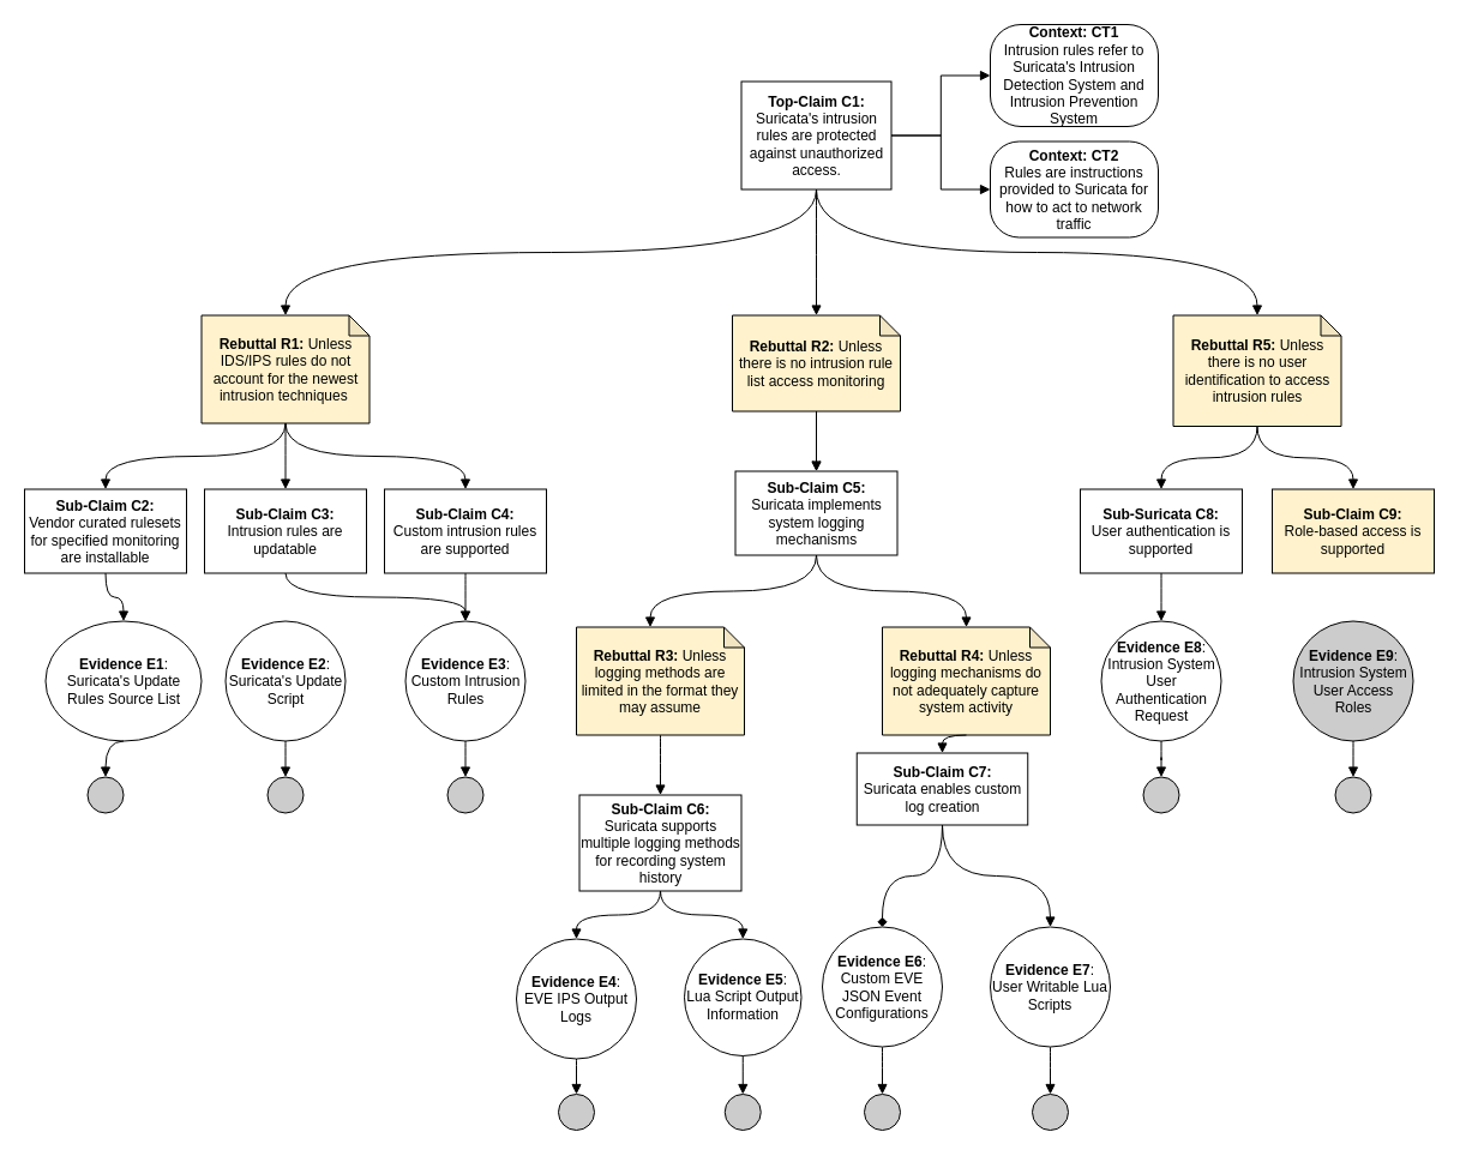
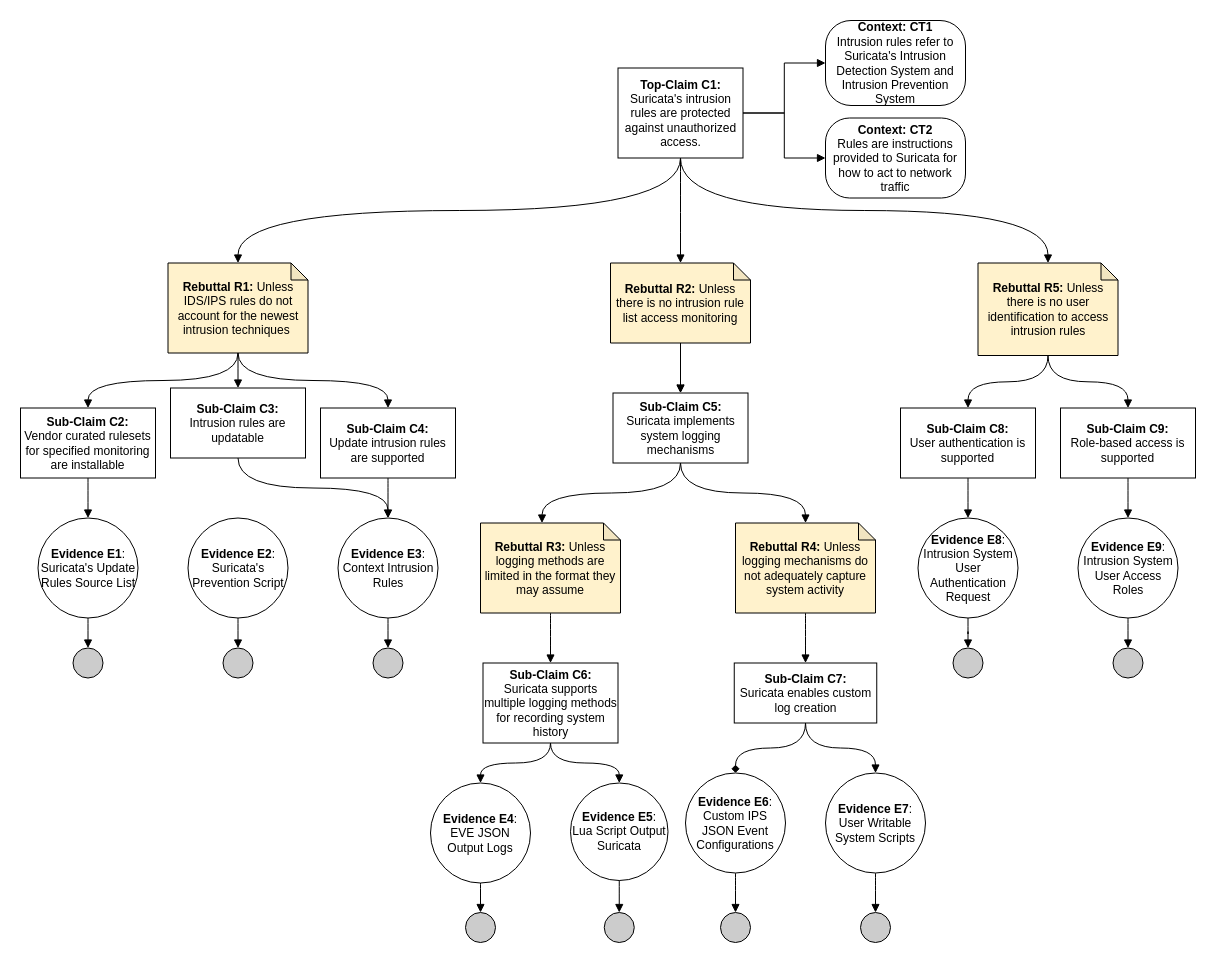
- <mxCell id="36" value="&lt;b&gt;Sub-Claim C3:&lt;br&gt;&lt;/b&gt;&lt;div&gt;Intrusion rules are updatable&lt;/div&gt;" style="rounded=0;whiteSpace=wrap;html=1;" vertex="1" parent="1"><mxGeometry x="170" y="407.5" width="135" height="70" as="geometry" /></mxCell>
+ <mxCell id="36" value="&lt;b&gt;Sub-Claim C3:&lt;br&gt;&lt;/b&gt;&lt;div&gt;Intrusion rules are updatable&lt;/div&gt;" style="rounded=0;whiteSpace=wrap;html=1;" vertex="1" parent="1"><mxGeometry x="170" y="387.5" width="135" height="70" as="geometry" /></mxCell>
- <mxCell id="57" value="&lt;b&gt;Sub-Claim C9:&lt;br&gt;&lt;/b&gt;&lt;div&gt;Role-based access is supported&lt;/div&gt;" style="rounded=0;whiteSpace=wrap;html=1;fillColor=#fff2cc;" vertex="1" parent="1"><mxGeometry x="1060" y="407.5" width="135" height="70" as="geometry" /></mxCell>
+ <mxCell id="57" value="&lt;b&gt;Sub-Claim C9:&lt;br&gt;&lt;/b&gt;&lt;div&gt;Role-based access is supported&lt;/div&gt;" style="rounded=0;whiteSpace=wrap;html=1;" vertex="1" parent="1"><mxGeometry x="1060" y="407.5" width="135" height="70" as="geometry" /></mxCell>
- <mxCell id="48" value="&lt;b&gt;Sub-Claim C4:&lt;br&gt;&lt;/b&gt;&lt;div&gt;Custom intrusion rules are supported&lt;/div&gt;" style="rounded=0;whiteSpace=wrap;html=1;" vertex="1" parent="1"><mxGeometry x="320" y="407.5" width="135" height="70" as="geometry" /></mxCell>
+ <mxCell id="48" value="&lt;b&gt;Sub-Claim C4:&lt;br&gt;&lt;/b&gt;&lt;div&gt;Update intrusion rules are supported&lt;/div&gt;" style="rounded=0;whiteSpace=wrap;html=1;" vertex="1" parent="1"><mxGeometry x="320" y="407.5" width="135" height="70" as="geometry" /></mxCell>
- <mxCell id="56" value="&lt;b&gt;Sub-Suricata C8:&lt;br&gt;&lt;/b&gt;&lt;div&gt;User authentication is supported&lt;/div&gt;" style="rounded=0;whiteSpace=wrap;html=1;" vertex="1" parent="1"><mxGeometry x="900" y="407.5" width="135" height="70" as="geometry" /></mxCell>
+ <mxCell id="56" value="&lt;b&gt;Sub-Claim C8:&lt;br&gt;&lt;/b&gt;&lt;div&gt;User authentication is supported&lt;/div&gt;" style="rounded=0;whiteSpace=wrap;html=1;" vertex="1" parent="1"><mxGeometry x="900" y="407.5" width="135" height="70" as="geometry" /></mxCell>
+ <mxCell id="64" style="edgeStyle=orthogonalEdgeStyle;curved=1;rounded=0;orthogonalLoop=1;jettySize=auto;html=1;endArrow=block;endFill=1;exitX=0.5;exitY=1;exitDx=0;exitDy=0;entryX=0.5;entryY=0;entryDx=0;entryDy=0;" edge="1" parent="1" source="57" target="62"><mxGeometry relative="1" as="geometry"><mxPoint x="1057.5" y="365" as="sourcePoint" /><mxPoint x="1137.5" y="418" as="targetPoint" /></mxGeometry></mxCell>
- <mxCell id="43" value="&lt;b&gt;Evidence E1&lt;/b&gt;:&lt;br&gt;Suricata's Update Rules Source List" style="ellipse;whiteSpace=wrap;html=1;aspect=fixed;fillColor=#ffffff;rounded=0;" vertex="1" parent="1"><mxGeometry x="37.5" y="517.5" width="130" height="100" as="geometry" /></mxCell>
+ <mxCell id="43" value="&lt;b&gt;Evidence E1&lt;/b&gt;:&lt;br&gt;Suricata's Update Rules Source List" style="ellipse;whiteSpace=wrap;html=1;aspect=fixed;fillColor=#ffffff;rounded=0;" vertex="1" parent="1"><mxGeometry x="37.5" y="517.5" width="100" height="100" as="geometry" /></mxCell>
- <mxCell id="62" value="&lt;b&gt;Evidence E9&lt;/b&gt;:&lt;br&gt;Intrusion System User Access Roles" style="ellipse;whiteSpace=wrap;html=1;aspect=fixed;fillColor=#cccccc;rounded=0;" vertex="1" parent="1"><mxGeometry x="1077.5" y="517.5" width="100" height="100" as="geometry" /></mxCell>
+ <mxCell id="62" value="&lt;b&gt;Evidence E9&lt;/b&gt;:&lt;br&gt;Intrusion System User Access Roles" style="ellipse;whiteSpace=wrap;html=1;aspect=fixed;fillColor=#ffffff;rounded=0;" vertex="1" parent="1"><mxGeometry x="1077.5" y="517.5" width="100" height="100" as="geometry" /></mxCell>
- <mxCell id="38" value="&lt;b&gt;Evidence E2&lt;/b&gt;:&lt;br&gt;Suricata's Update Script" style="ellipse;whiteSpace=wrap;html=1;aspect=fixed;fillColor=#ffffff;rounded=0;" vertex="1" parent="1"><mxGeometry x="187.5" y="517.5" width="100" height="100" as="geometry" /></mxCell>
+ <mxCell id="38" value="&lt;b&gt;Evidence E2&lt;/b&gt;:&lt;br&gt;Suricata's Prevention Script" style="ellipse;whiteSpace=wrap;html=1;aspect=fixed;fillColor=#ffffff;rounded=0;" vertex="1" parent="1"><mxGeometry x="187.5" y="517.5" width="100" height="100" as="geometry" /></mxCell>
- <mxCell id="50" value="&lt;b&gt;Evidence E3&lt;/b&gt;:&lt;br&gt;Custom Intrusion Rules" style="ellipse;whiteSpace=wrap;html=1;aspect=fixed;fillColor=#ffffff;rounded=0;" vertex="1" parent="1"><mxGeometry x="337.5" y="517.5" width="100" height="100" as="geometry" /></mxCell>
+ <mxCell id="50" value="&lt;b&gt;Evidence E3&lt;/b&gt;:&lt;br&gt;Context Intrusion Rules" style="ellipse;whiteSpace=wrap;html=1;aspect=fixed;fillColor=#ffffff;rounded=0;" vertex="1" parent="1"><mxGeometry x="337.5" y="517.5" width="100" height="100" as="geometry" /></mxCell>
- <mxCell id="21" value="&lt;b&gt;Sub-Claim C7:&lt;br&gt;&lt;/b&gt;&lt;div&gt;Suricata enables custom log creation&lt;/div&gt;" style="rounded=0;whiteSpace=wrap;html=1;" vertex="1" parent="1"><mxGeometry x="713.75" y="627.5" width="142.5" height="60" as="geometry" /></mxCell>
+ <mxCell id="21" value="&lt;b&gt;Sub-Claim C7:&lt;br&gt;&lt;/b&gt;&lt;div&gt;Suricata enables custom log creation&lt;/div&gt;" style="rounded=0;whiteSpace=wrap;html=1;" vertex="1" parent="1"><mxGeometry x="733.75" y="662.5" width="142.5" height="60" as="geometry" /></mxCell>
- <mxCell id="23" value="&lt;b&gt;Evidence E6&lt;/b&gt;:&lt;br&gt;Custom EVE JSON Event Configurations" style="ellipse;whiteSpace=wrap;html=1;aspect=fixed;fillColor=#ffffff;rounded=0;" vertex="1" parent="1"><mxGeometry x="685" y="772.5" width="100" height="100" as="geometry" /></mxCell>
+ <mxCell id="23" value="&lt;b&gt;Evidence E6&lt;/b&gt;:&lt;br&gt;Custom IPS JSON Event Configurations" style="ellipse;whiteSpace=wrap;html=1;aspect=fixed;fillColor=#ffffff;rounded=0;" vertex="1" parent="1"><mxGeometry x="685" y="772.5" width="100" height="100" as="geometry" /></mxCell>
- <mxCell id="24" value="&lt;b&gt;Evidence E7&lt;/b&gt;:&lt;br&gt;User Writable Lua Scripts" style="ellipse;whiteSpace=wrap;html=1;aspect=fixed;fillColor=#ffffff;rounded=0;" vertex="1" parent="1"><mxGeometry x="825" y="772.5" width="100" height="100" as="geometry" /></mxCell>
+ <mxCell id="24" value="&lt;b&gt;Evidence E7&lt;/b&gt;:&lt;br&gt;User Writable System Scripts" style="ellipse;whiteSpace=wrap;html=1;aspect=fixed;fillColor=#ffffff;rounded=0;" vertex="1" parent="1"><mxGeometry x="825" y="772.5" width="100" height="100" as="geometry" /></mxCell>
- <mxCell id="20" value="&lt;b&gt;Evidence E5&lt;/b&gt;:&lt;br&gt;Lua Script Output Information" style="ellipse;whiteSpace=wrap;html=1;aspect=fixed;fillColor=#ffffff;rounded=0;" vertex="1" parent="1"><mxGeometry x="570" y="782.5" width="97.5" height="97.5" as="geometry" /></mxCell>
+ <mxCell id="20" value="&lt;b&gt;Evidence E5&lt;/b&gt;:&lt;br&gt;Lua Script Output Suricata" style="ellipse;whiteSpace=wrap;html=1;aspect=fixed;fillColor=#ffffff;rounded=0;" vertex="1" parent="1"><mxGeometry x="570" y="782.5" width="97.5" height="97.5" as="geometry" /></mxCell>
- <mxCell id="19" value="&lt;b&gt;Evidence E4&lt;/b&gt;:&lt;br&gt;EVE IPS Output Logs" style="ellipse;whiteSpace=wrap;html=1;aspect=fixed;fillColor=#ffffff;rounded=0;" vertex="1" parent="1"><mxGeometry x="430" y="782.5" width="100" height="100" as="geometry" /></mxCell>
+ <mxCell id="19" value="&lt;b&gt;Evidence E4&lt;/b&gt;:&lt;br&gt;EVE JSON Output Logs" style="ellipse;whiteSpace=wrap;html=1;aspect=fixed;fillColor=#ffffff;rounded=0;" vertex="1" parent="1"><mxGeometry x="430" y="782.5" width="100" height="100" as="geometry" /></mxCell>
